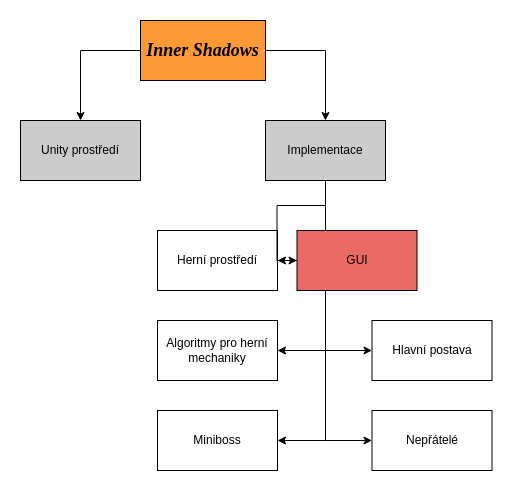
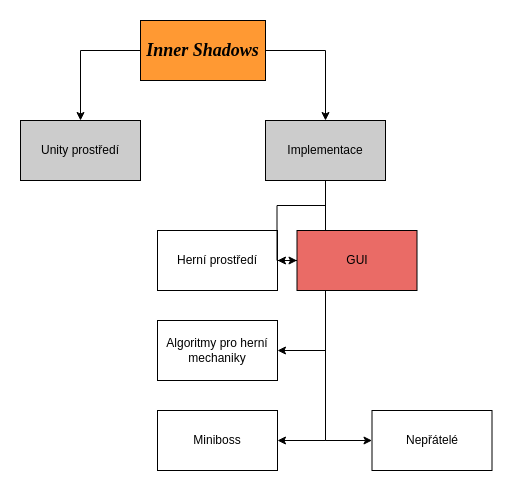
- <mxCell id="10" style="edgeStyle=orthogonalEdgeStyle;rounded=0;orthogonalLoop=1;jettySize=auto;html=1;entryX=0;entryY=0.5;entryDx=0;entryDy=0;" parent="1" source="13" target="15" edge="1"><mxGeometry relative="1" as="geometry" /></mxCell>
- <mxCell id="15" value="&lt;font style=&quot;font-size: 12px;&quot;&gt;Hlavní postava&lt;/font&gt;" style="rounded=0;whiteSpace=wrap;html=1;" parent="1" vertex="1"><mxGeometry x="371.5" y="320" width="120" height="60" as="geometry" /></mxCell>
